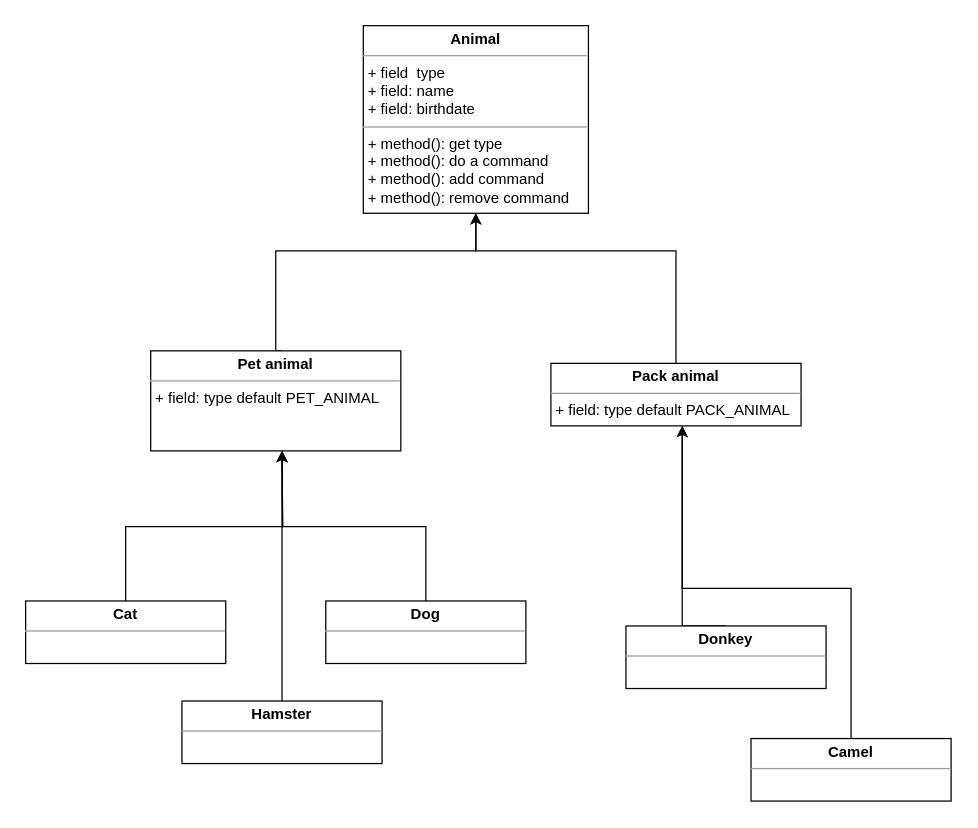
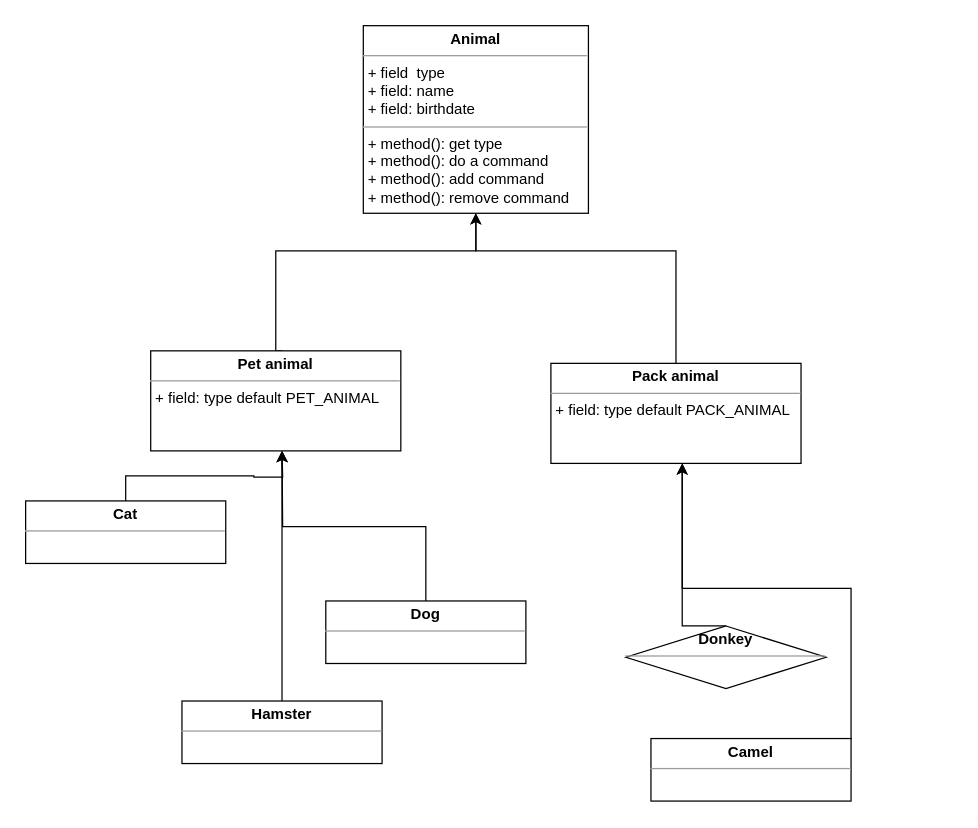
- <mxCell id="4" value="&lt;p style=&quot;margin:0px;margin-top:4px;text-align:center;&quot;&gt;&lt;b&gt;Pack animal&lt;/b&gt;&lt;/p&gt;&lt;hr size=&quot;1&quot;&gt;&lt;p style=&quot;margin:0px;margin-left:4px;&quot;&gt;+ field: type default PACK_ANIMAL&lt;br&gt;&lt;/p&gt;" style="verticalAlign=top;align=left;overflow=fill;fontSize=12;fontFamily=Helvetica;html=1;whiteSpace=wrap;" parent="1" vertex="1"><mxGeometry x="440" y="290" width="200" height="50" as="geometry" /></mxCell>
+ <mxCell id="4" value="&lt;p style=&quot;margin:0px;margin-top:4px;text-align:center;&quot;&gt;&lt;b&gt;Pack animal&lt;/b&gt;&lt;/p&gt;&lt;hr size=&quot;1&quot;&gt;&lt;p style=&quot;margin:0px;margin-left:4px;&quot;&gt;+ field: type default PACK_ANIMAL&lt;br&gt;&lt;/p&gt;" style="verticalAlign=top;align=left;overflow=fill;fontSize=12;fontFamily=Helvetica;html=1;whiteSpace=wrap;" parent="1" vertex="1"><mxGeometry x="440" y="290" width="200" height="80" as="geometry" /></mxCell>
- <mxCell id="5" value="&lt;p style=&quot;margin:0px;margin-top:4px;text-align:center;&quot;&gt;&lt;b&gt;Cat&lt;/b&gt;&lt;/p&gt;&lt;hr size=&quot;1&quot;&gt;" style="verticalAlign=top;align=left;overflow=fill;fontSize=12;fontFamily=Helvetica;html=1;whiteSpace=wrap;" parent="1" vertex="1"><mxGeometry x="20" y="480" width="160" height="50" as="geometry" /></mxCell>
+ <mxCell id="5" value="&lt;p style=&quot;margin:0px;margin-top:4px;text-align:center;&quot;&gt;&lt;b&gt;Cat&lt;/b&gt;&lt;/p&gt;&lt;hr size=&quot;1&quot;&gt;" style="verticalAlign=top;align=left;overflow=fill;fontSize=12;fontFamily=Helvetica;html=1;whiteSpace=wrap;" parent="1" vertex="1"><mxGeometry x="20" y="400" width="160" height="50" as="geometry" /></mxCell>
- <mxCell id="13" value="&lt;p style=&quot;margin:0px;margin-top:4px;text-align:center;&quot;&gt;&lt;b&gt;Donkey&lt;/b&gt;&lt;/p&gt;&lt;hr size=&quot;1&quot;&gt;" style="verticalAlign=top;align=left;overflow=fill;fontSize=12;fontFamily=Helvetica;html=1;whiteSpace=wrap;" parent="1" vertex="1"><mxGeometry x="500" y="500" width="160" height="50" as="geometry" /></mxCell>
+ <mxCell id="13" value="&lt;p style=&quot;margin:0px;margin-top:4px;text-align:center;&quot;&gt;&lt;b&gt;Donkey&lt;/b&gt;&lt;/p&gt;&lt;hr size=&quot;1&quot;&gt;" style="rhombus;verticalAlign=top;align=left;overflow=fill;fontSize=12;fontFamily=Helvetica;html=1;whiteSpace=wrap;" parent="1" vertex="1"><mxGeometry x="500" y="500" width="160" height="50" as="geometry" /></mxCell>
- <mxCell id="15" value="&lt;p style=&quot;margin:0px;margin-top:4px;text-align:center;&quot;&gt;&lt;b&gt;Camel&lt;/b&gt;&lt;/p&gt;&lt;hr size=&quot;1&quot;&gt;" style="verticalAlign=top;align=left;overflow=fill;fontSize=12;fontFamily=Helvetica;html=1;whiteSpace=wrap;" parent="1" vertex="1"><mxGeometry x="600" y="590" width="160" height="50" as="geometry" /></mxCell>
+ <mxCell id="15" value="&lt;p style=&quot;margin:0px;margin-top:4px;text-align:center;&quot;&gt;&lt;b&gt;Camel&lt;/b&gt;&lt;/p&gt;&lt;hr size=&quot;1&quot;&gt;" style="verticalAlign=top;align=left;overflow=fill;fontSize=12;fontFamily=Helvetica;html=1;whiteSpace=wrap;" parent="1" vertex="1"><mxGeometry x="520" y="590" width="160" height="50" as="geometry" /></mxCell>
